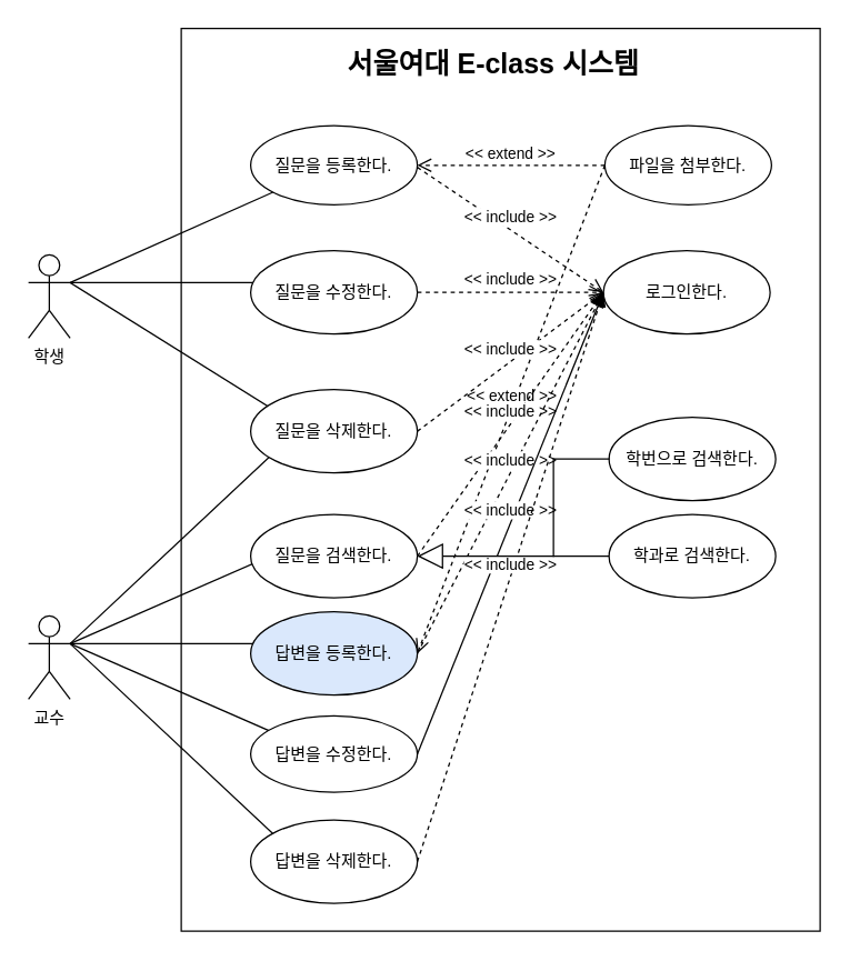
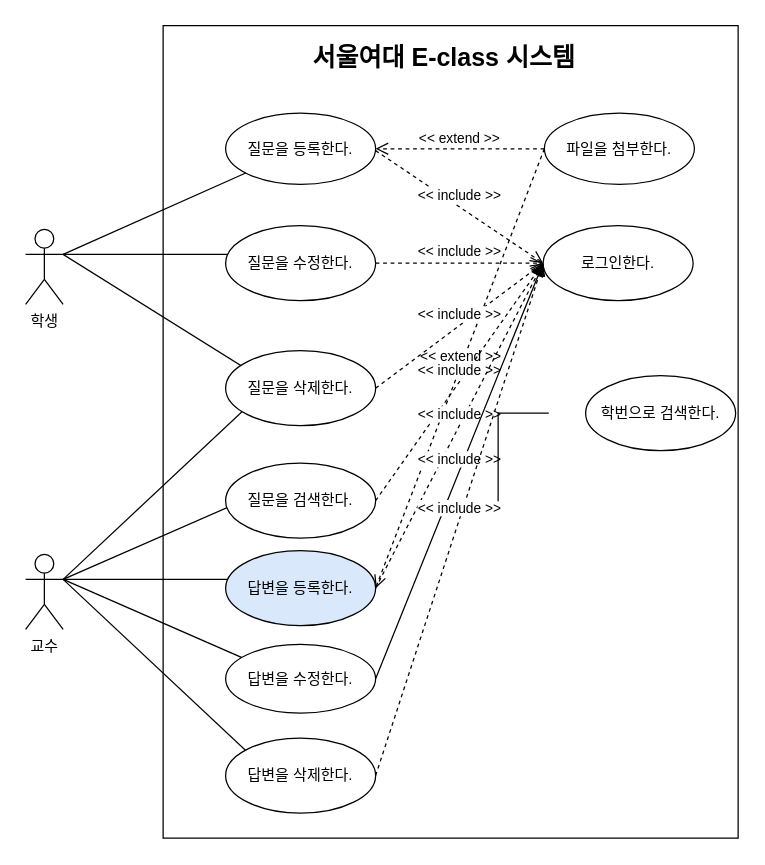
- <mxCell id="32" value="학번으로 검색한다." style="ellipse;whiteSpace=wrap;html=1;" vertex="1" parent="1"><mxGeometry x="438" y="300" width="120" height="60" as="geometry" /></mxCell>
+ <mxCell id="32" value="학번으로 검색한다." style="ellipse;whiteSpace=wrap;html=1;" vertex="1" parent="1"><mxGeometry x="468" y="300" width="120" height="60" as="geometry" /></mxCell>
- <mxCell id="33" value="" style="endArrow=block;endSize=16;endFill=0;html=1;exitX=0;exitY=0.5;exitDx=0;exitDy=0;entryX=1;entryY=0.5;entryDx=0;entryDy=0;" edge="1" parent="1" source="31" target="16"><mxGeometry width="160" relative="1" as="geometry"><mxPoint x="408" y="450" as="sourcePoint" /><mxPoint x="338" y="400" as="targetPoint" /></mxGeometry></mxCell>
- <mxCell id="31" value="학과로 검색한다." style="ellipse;whiteSpace=wrap;html=1;" vertex="1" parent="1"><mxGeometry x="438" y="370" width="120" height="60" as="geometry" /></mxCell>
